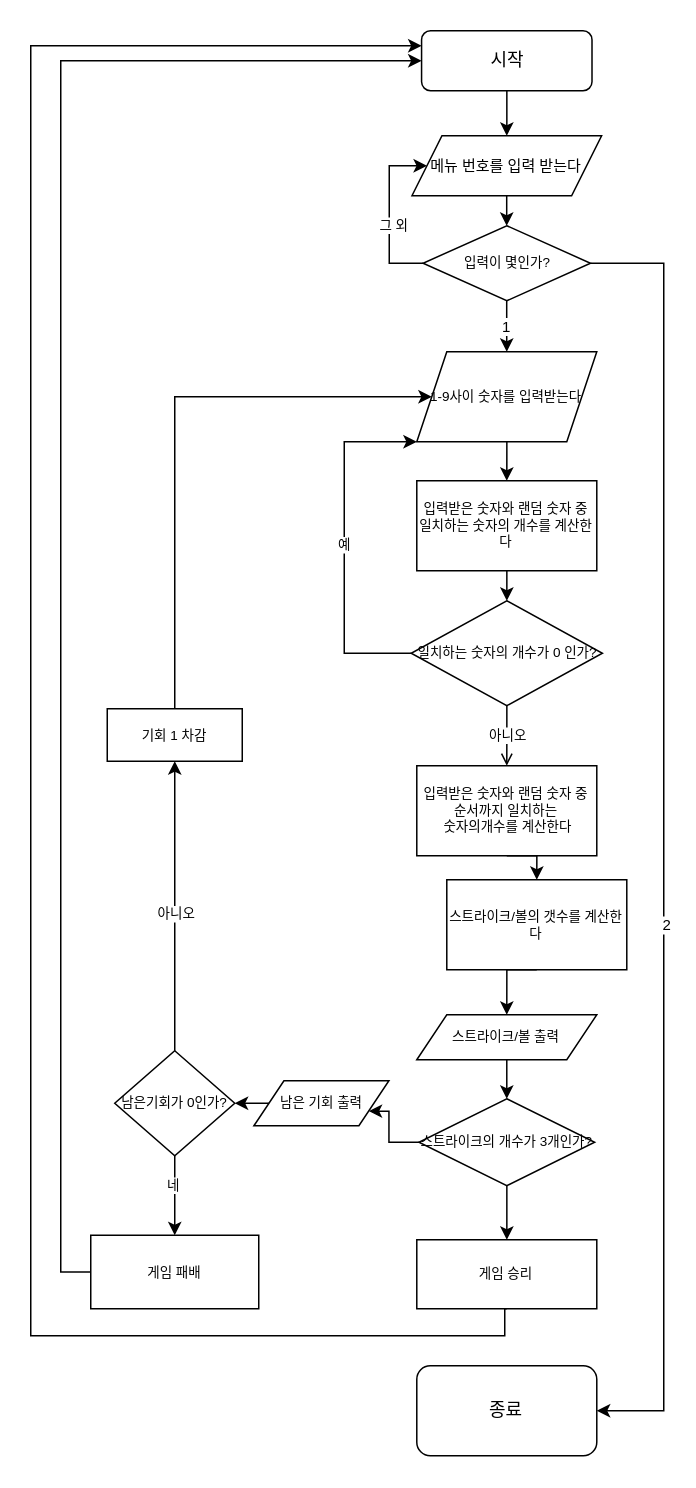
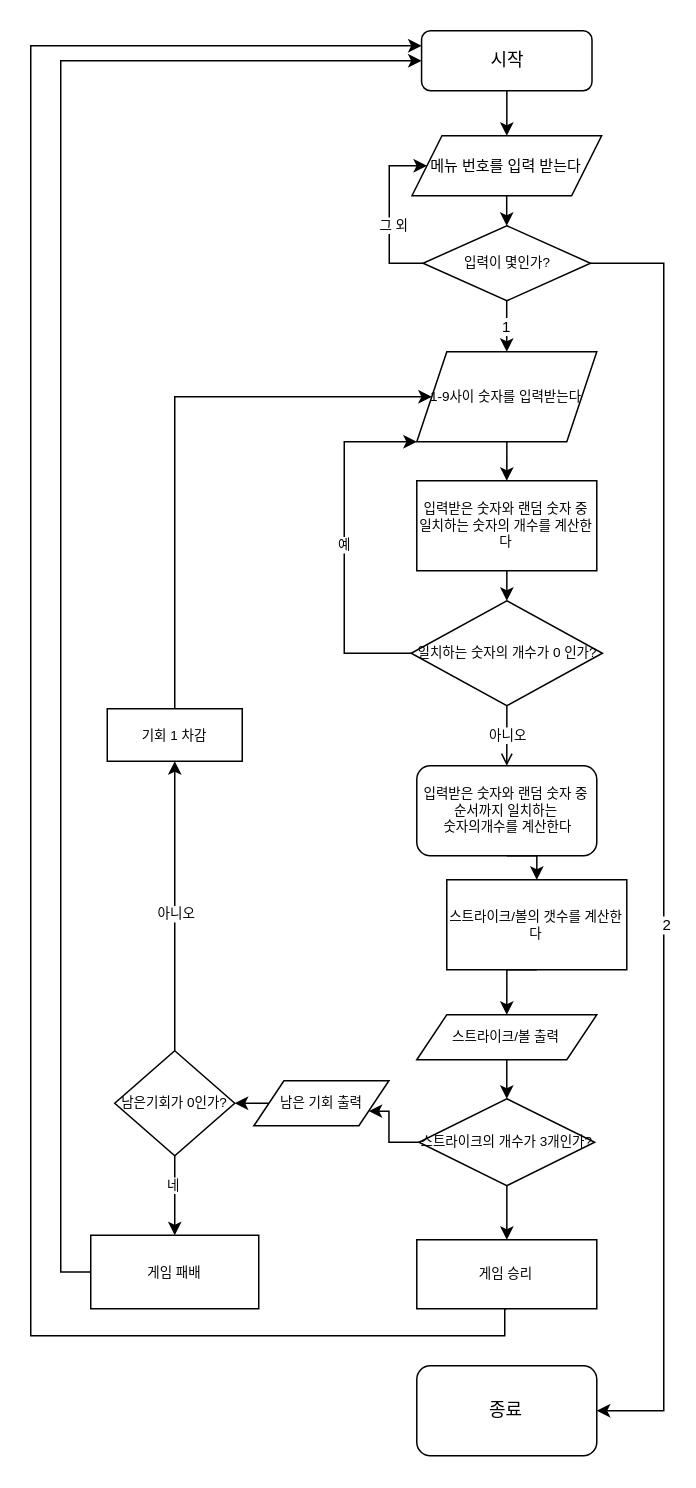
- <mxCell id="29" value="&lt;font style=&quot;font-size: 9px;&quot;&gt;입력받은 숫자와 랜덤 숫자 중&lt;br style=&quot;font-size: 9px;&quot;&gt;순서까지 일치하는&lt;br style=&quot;font-size: 9px;&quot;&gt;&amp;nbsp;숫자의개수를 계산한다&lt;br style=&quot;font-size: 9px;&quot;&gt;&lt;/font&gt;" style="rounded=0;whiteSpace=wrap;html=1;fontSize=9;" vertex="1" parent="1"><mxGeometry x="277.36" y="510" width="120" height="60" as="geometry" /></mxCell>
+ <mxCell id="29" value="&lt;font style=&quot;font-size: 9px;&quot;&gt;입력받은 숫자와 랜덤 숫자 중&lt;br style=&quot;font-size: 9px;&quot;&gt;순서까지 일치하는&lt;br style=&quot;font-size: 9px;&quot;&gt;&amp;nbsp;숫자의개수를 계산한다&lt;br style=&quot;font-size: 9px;&quot;&gt;&lt;/font&gt;" style="whiteSpace=wrap;html=1;fontSize=9;rounded=1;" vertex="1" parent="1"><mxGeometry x="277.36" y="510" width="120" height="60" as="geometry" /></mxCell>
